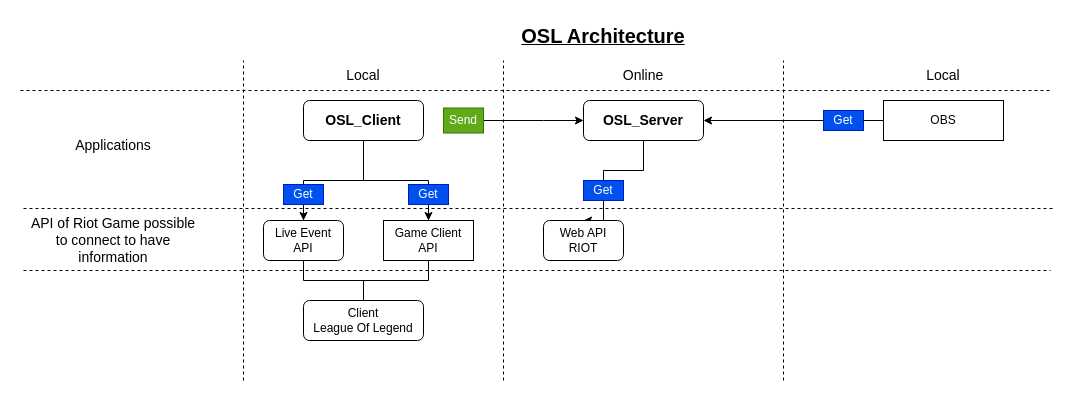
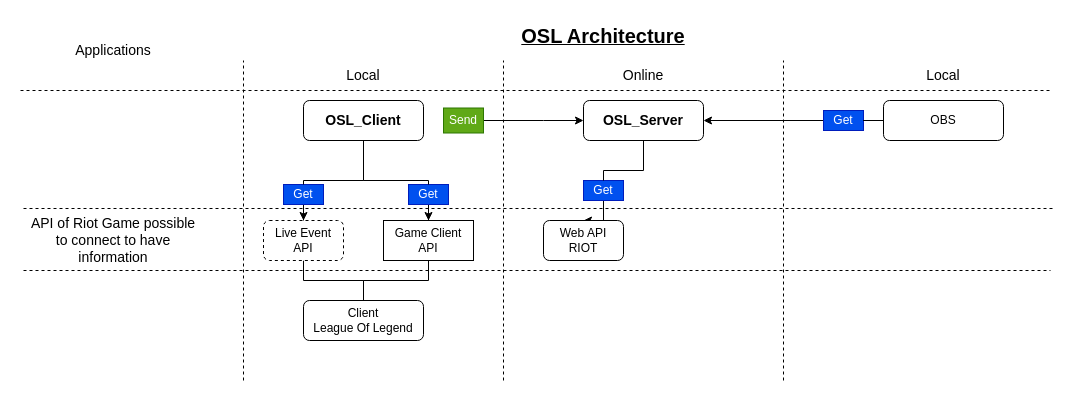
- <mxCell id="14" value="OBS" style="whiteSpace=wrap;html=1;rounded=0;" vertex="1" parent="1"><mxGeometry x="883" y="100" width="120" height="40" as="geometry" /></mxCell>
+ <mxCell id="14" value="OBS" style="rounded=1;whiteSpace=wrap;html=1;" vertex="1" parent="1"><mxGeometry x="883" y="100" width="120" height="40" as="geometry" /></mxCell>
- <mxCell id="36" value="Applications" style="text;html=1;strokeColor=none;fillColor=none;align=center;verticalAlign=middle;whiteSpace=wrap;rounded=0;fontSize=14;" vertex="1" parent="1"><mxGeometry x="73" y="130" width="80" height="30" as="geometry" /></mxCell>
+ <mxCell id="36" value="Applications" style="text;html=1;strokeColor=none;fillColor=none;align=center;verticalAlign=middle;whiteSpace=wrap;rounded=0;fontSize=14;" vertex="1" parent="1"><mxGeometry x="73" y="35" width="80" height="30" as="geometry" /></mxCell>
- <mxCell id="12" value="Live Event&lt;br&gt;API" style="rounded=1;whiteSpace=wrap;html=1;" vertex="1" parent="1"><mxGeometry x="263" y="220" width="80" height="40" as="geometry" /></mxCell>
+ <mxCell id="12" value="Live Event&lt;br&gt;API" style="rounded=1;whiteSpace=wrap;html=1;dashed=1;" vertex="1" parent="1"><mxGeometry x="263" y="220" width="80" height="40" as="geometry" /></mxCell>
